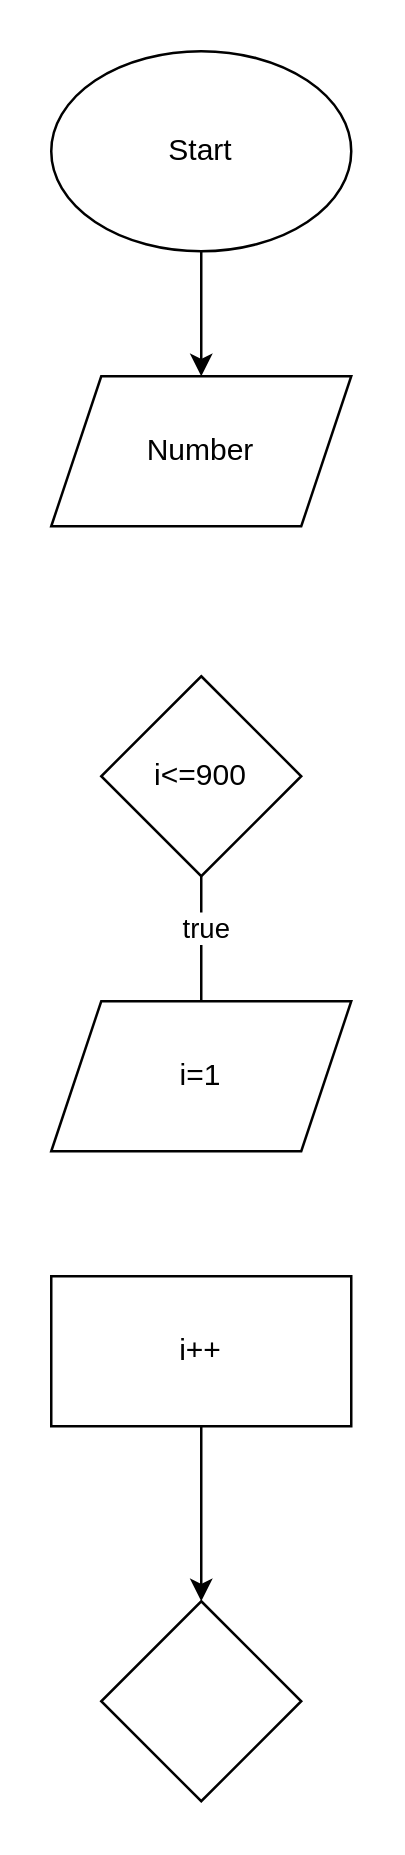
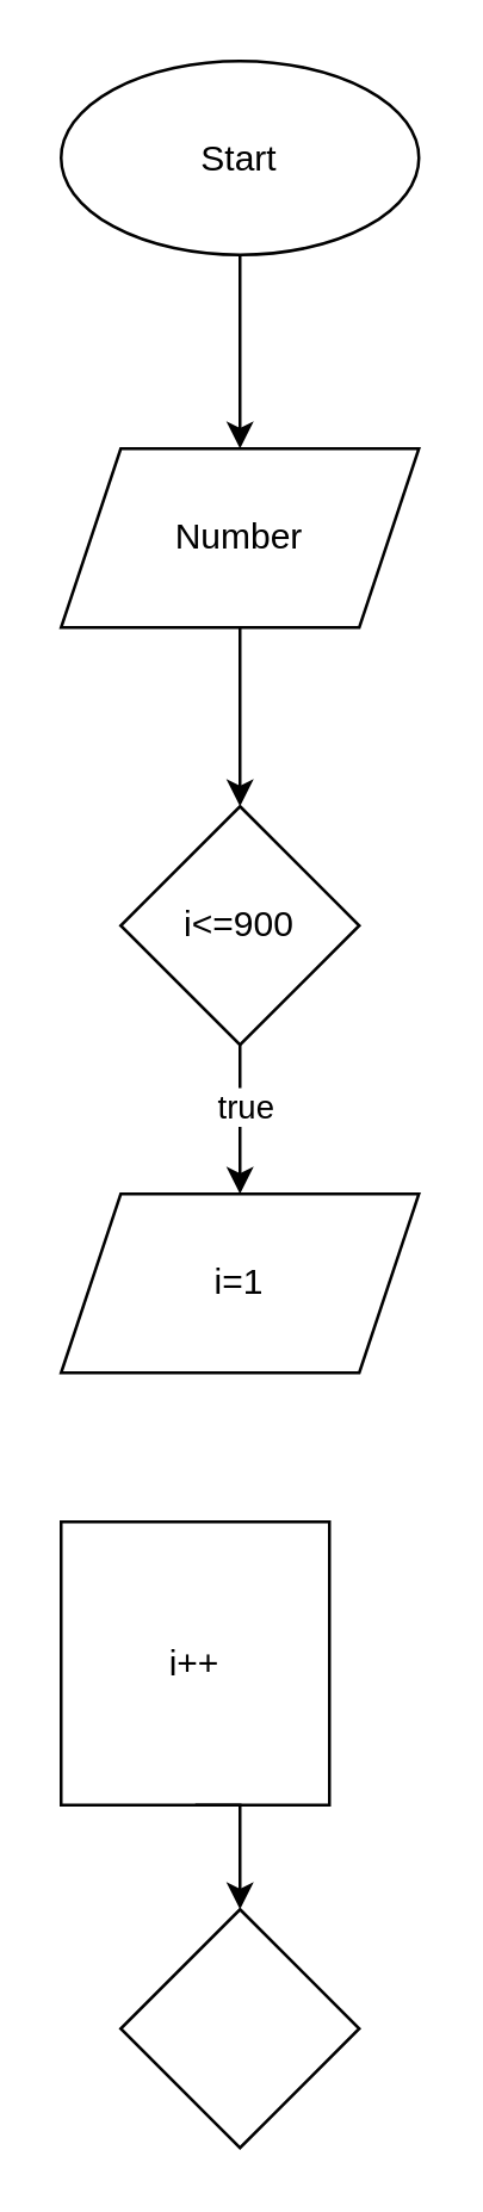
- <mxCell id="3" value="&lt;font style=&quot;vertical-align: inherit;&quot;&gt;&lt;font style=&quot;vertical-align: inherit;&quot;&gt;Start&lt;/font&gt;&lt;/font&gt;" style="ellipse;whiteSpace=wrap;html=1;" vertex="1" parent="1"><mxGeometry x="20" width="120" height="80" as="geometry" y="20" /></mxCell>
+ <mxCell id="3" value="&lt;font style=&quot;vertical-align: inherit;&quot;&gt;&lt;font style=&quot;vertical-align: inherit;&quot;&gt;Start&lt;/font&gt;&lt;/font&gt;" style="ellipse;whiteSpace=wrap;html=1;" vertex="1" parent="1"><mxGeometry x="20" y="20" width="120" height="65" as="geometry" /></mxCell>
+ <mxCell id="4" style="edgeStyle=orthogonalEdgeStyle;rounded=0;orthogonalLoop=1;jettySize=auto;html=1;exitX=0.5;exitY=1;exitDx=0;exitDy=0;" edge="1" parent="1" source="5" target="8"><mxGeometry relative="1" as="geometry" /></mxCell>
- <mxCell id="6" style="edgeStyle=orthogonalEdgeStyle;rounded=0;orthogonalLoop=1;jettySize=auto;html=1;exitX=0.5;exitY=1;exitDx=0;exitDy=0;endArrow=none;" edge="1" parent="1" source="8" target="9"><mxGeometry relative="1" as="geometry" /></mxCell>
+ <mxCell id="6" style="edgeStyle=orthogonalEdgeStyle;rounded=0;orthogonalLoop=1;jettySize=auto;html=1;exitX=0.5;exitY=1;exitDx=0;exitDy=0;" edge="1" parent="1" source="8" target="9"><mxGeometry relative="1" as="geometry" /></mxCell>
- <mxCell id="10" value="i++" style="rounded=0;whiteSpace=wrap;html=1;" vertex="1" parent="1"><mxGeometry x="20" y="510" width="120" height="60" as="geometry" /></mxCell>
+ <mxCell id="10" value="i++" style="rounded=0;whiteSpace=wrap;html=1;" vertex="1" parent="1"><mxGeometry x="20" y="510" width="90" height="95" as="geometry" /></mxCell>
